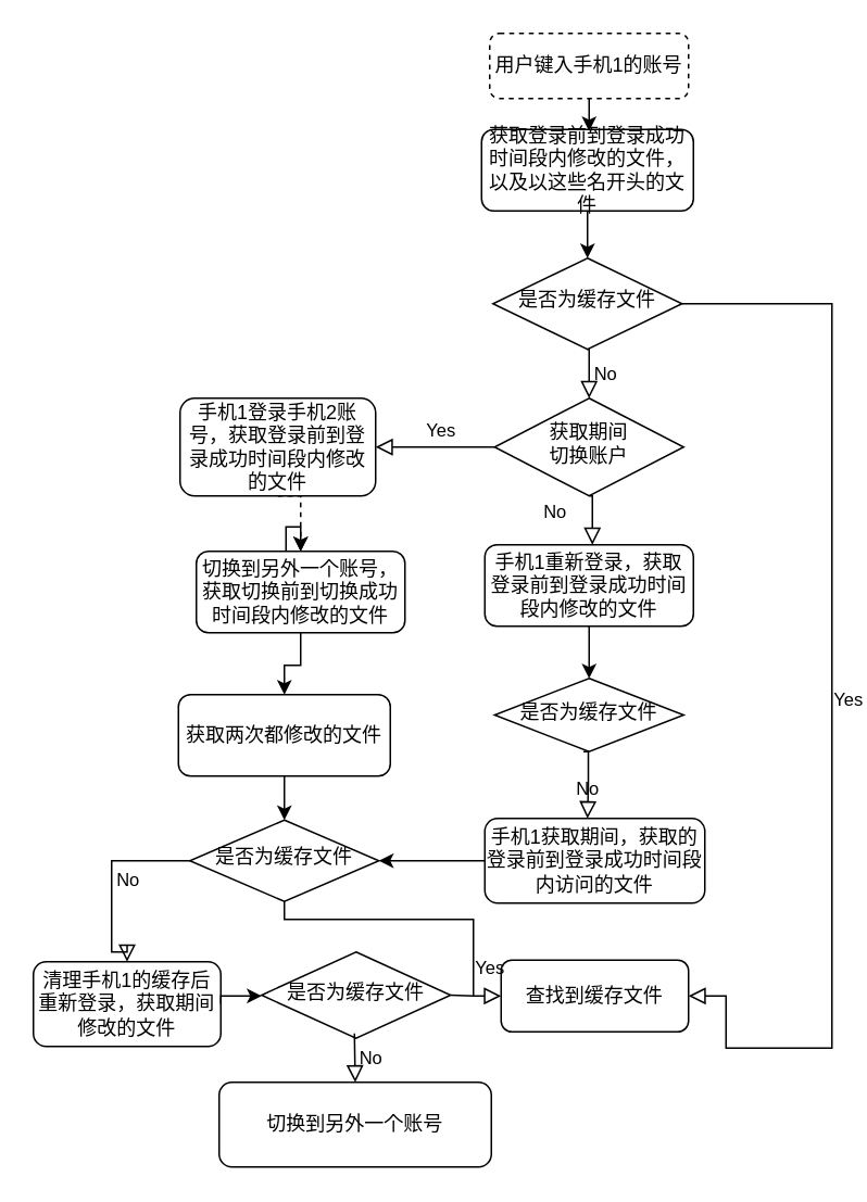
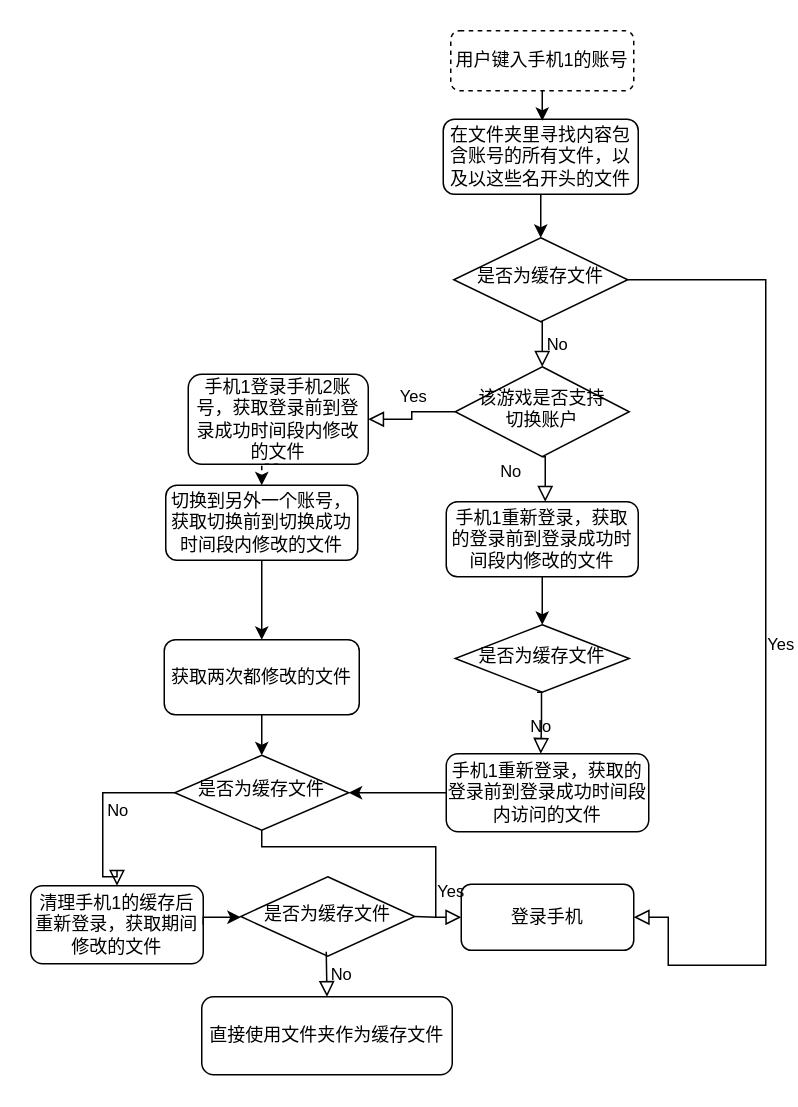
- <mxCell id="3" value="获取登录前到登录成功时间段内修改的文件，以及以这些名开头的文件&lt;br&gt;" style="rounded=1;whiteSpace=wrap;html=1;fontSize=12;glass=0;strokeWidth=1;shadow=0;" parent="1" vertex="1"><mxGeometry x="295" y="79" width="130" height="50" as="geometry" /></mxCell>
+ <mxCell id="3" value="在文件夹里寻找内容包含账号的所有文件，以及以这些名开头的文件&lt;br&gt;" style="rounded=1;whiteSpace=wrap;html=1;fontSize=12;glass=0;strokeWidth=1;shadow=0;" parent="1" vertex="1"><mxGeometry x="295" y="79" width="130" height="50" as="geometry" /></mxCell>
- <mxCell id="8" value="获取期间&lt;br&gt;切换账户" style="rhombus;whiteSpace=wrap;html=1;shadow=0;fontFamily=Helvetica;fontSize=12;align=center;strokeWidth=1;spacing=6;spacingTop=-4;" parent="1" vertex="1"><mxGeometry x="303" y="244" width="116" height="60" as="geometry" /></mxCell>
+ <mxCell id="8" value="该游戏是否支持&lt;br&gt;切换账户" style="rhombus;whiteSpace=wrap;html=1;shadow=0;fontFamily=Helvetica;fontSize=12;align=center;strokeWidth=1;spacing=6;spacingTop=-4;" parent="1" vertex="1"><mxGeometry x="303" y="244" width="116" height="60" as="geometry" /></mxCell>
- <mxCell id="10" value="手机1登录手机2账号，获取登录前到登录成功时间段内修改的文件" style="rounded=1;whiteSpace=wrap;html=1;fontSize=12;glass=0;strokeWidth=1;shadow=0;" parent="1" vertex="1"><mxGeometry x="110" y="244" width="120" height="60" as="geometry" /></mxCell>
+ <mxCell id="10" value="手机1登录手机2账号，获取登录前到登录成功时间段内修改的文件" style="rounded=1;whiteSpace=wrap;html=1;fontSize=12;glass=0;strokeWidth=1;shadow=0;" parent="1" vertex="1"><mxGeometry x="125" y="249" width="120" height="60" as="geometry" /></mxCell>
- <mxCell id="14" value="手机1重新登录，获取登录前到登录成功时间段内修改的文件&lt;br&gt;" style="rounded=1;whiteSpace=wrap;html=1;fontSize=12;glass=0;strokeWidth=1;shadow=0;" parent="1" vertex="1"><mxGeometry x="297" y="334" width="128" height="50" as="geometry" /></mxCell>
+ <mxCell id="14" value="手机1重新登录，获取的登录前到登录成功时间段内修改的文件&lt;br&gt;" style="rounded=1;whiteSpace=wrap;html=1;fontSize=12;glass=0;strokeWidth=1;shadow=0;" parent="1" vertex="1"><mxGeometry x="297" y="334" width="128" height="50" as="geometry" /></mxCell>
- <mxCell id="26" value="切换到另外一个账号，获取切换前到切换成功时间段内修改的文件" style="rounded=1;whiteSpace=wrap;html=1;fontSize=12;glass=0;strokeWidth=1;shadow=0;" parent="1" vertex="1"><mxGeometry x="120" y="338" width="128" height="50" as="geometry" /></mxCell>
+ <mxCell id="26" value="切换到另外一个账号，获取切换前到切换成功时间段内修改的文件" style="rounded=1;whiteSpace=wrap;html=1;fontSize=12;glass=0;strokeWidth=1;shadow=0;" parent="1" vertex="1"><mxGeometry x="110" y="323" width="128" height="50" as="geometry" /></mxCell>
- <mxCell id="20" value="手机1获取期间，获取的登录前到登录成功时间段内访问的文件" style="rounded=1;whiteSpace=wrap;html=1;fontSize=12;glass=0;strokeWidth=1;shadow=0;" parent="1" vertex="1"><mxGeometry x="297" y="502" width="135" height="52" as="geometry" /></mxCell>
+ <mxCell id="20" value="手机1重新登录，获取的登录前到登录成功时间段内访问的文件" style="rounded=1;whiteSpace=wrap;html=1;fontSize=12;glass=0;strokeWidth=1;shadow=0;" parent="1" vertex="1"><mxGeometry x="297" y="502" width="135" height="52" as="geometry" /></mxCell>
- <mxCell id="22" value="查找到缓存文件" style="rounded=1;whiteSpace=wrap;html=1;fontSize=12;glass=0;strokeWidth=1;shadow=0;" parent="1" vertex="1"><mxGeometry x="307" y="589" width="115" height="44" as="geometry" /></mxCell>
+ <mxCell id="22" value="登录手机" style="rounded=1;whiteSpace=wrap;html=1;fontSize=12;glass=0;strokeWidth=1;shadow=0;" parent="1" vertex="1"><mxGeometry x="307" y="589" width="115" height="44" as="geometry" /></mxCell>
- <mxCell id="33" value="切换到另外一个账号" style="rounded=1;whiteSpace=wrap;html=1;fontSize=12;glass=0;strokeWidth=1;shadow=0;" vertex="1" parent="1"><mxGeometry x="134" y="664" width="167" height="52" as="geometry" /></mxCell>
+ <mxCell id="33" value="直接使用文件夹作为缓存文件" style="rounded=1;whiteSpace=wrap;html=1;fontSize=12;glass=0;strokeWidth=1;shadow=0;" vertex="1" parent="1"><mxGeometry x="134" y="664" width="167" height="52" as="geometry" /></mxCell>
